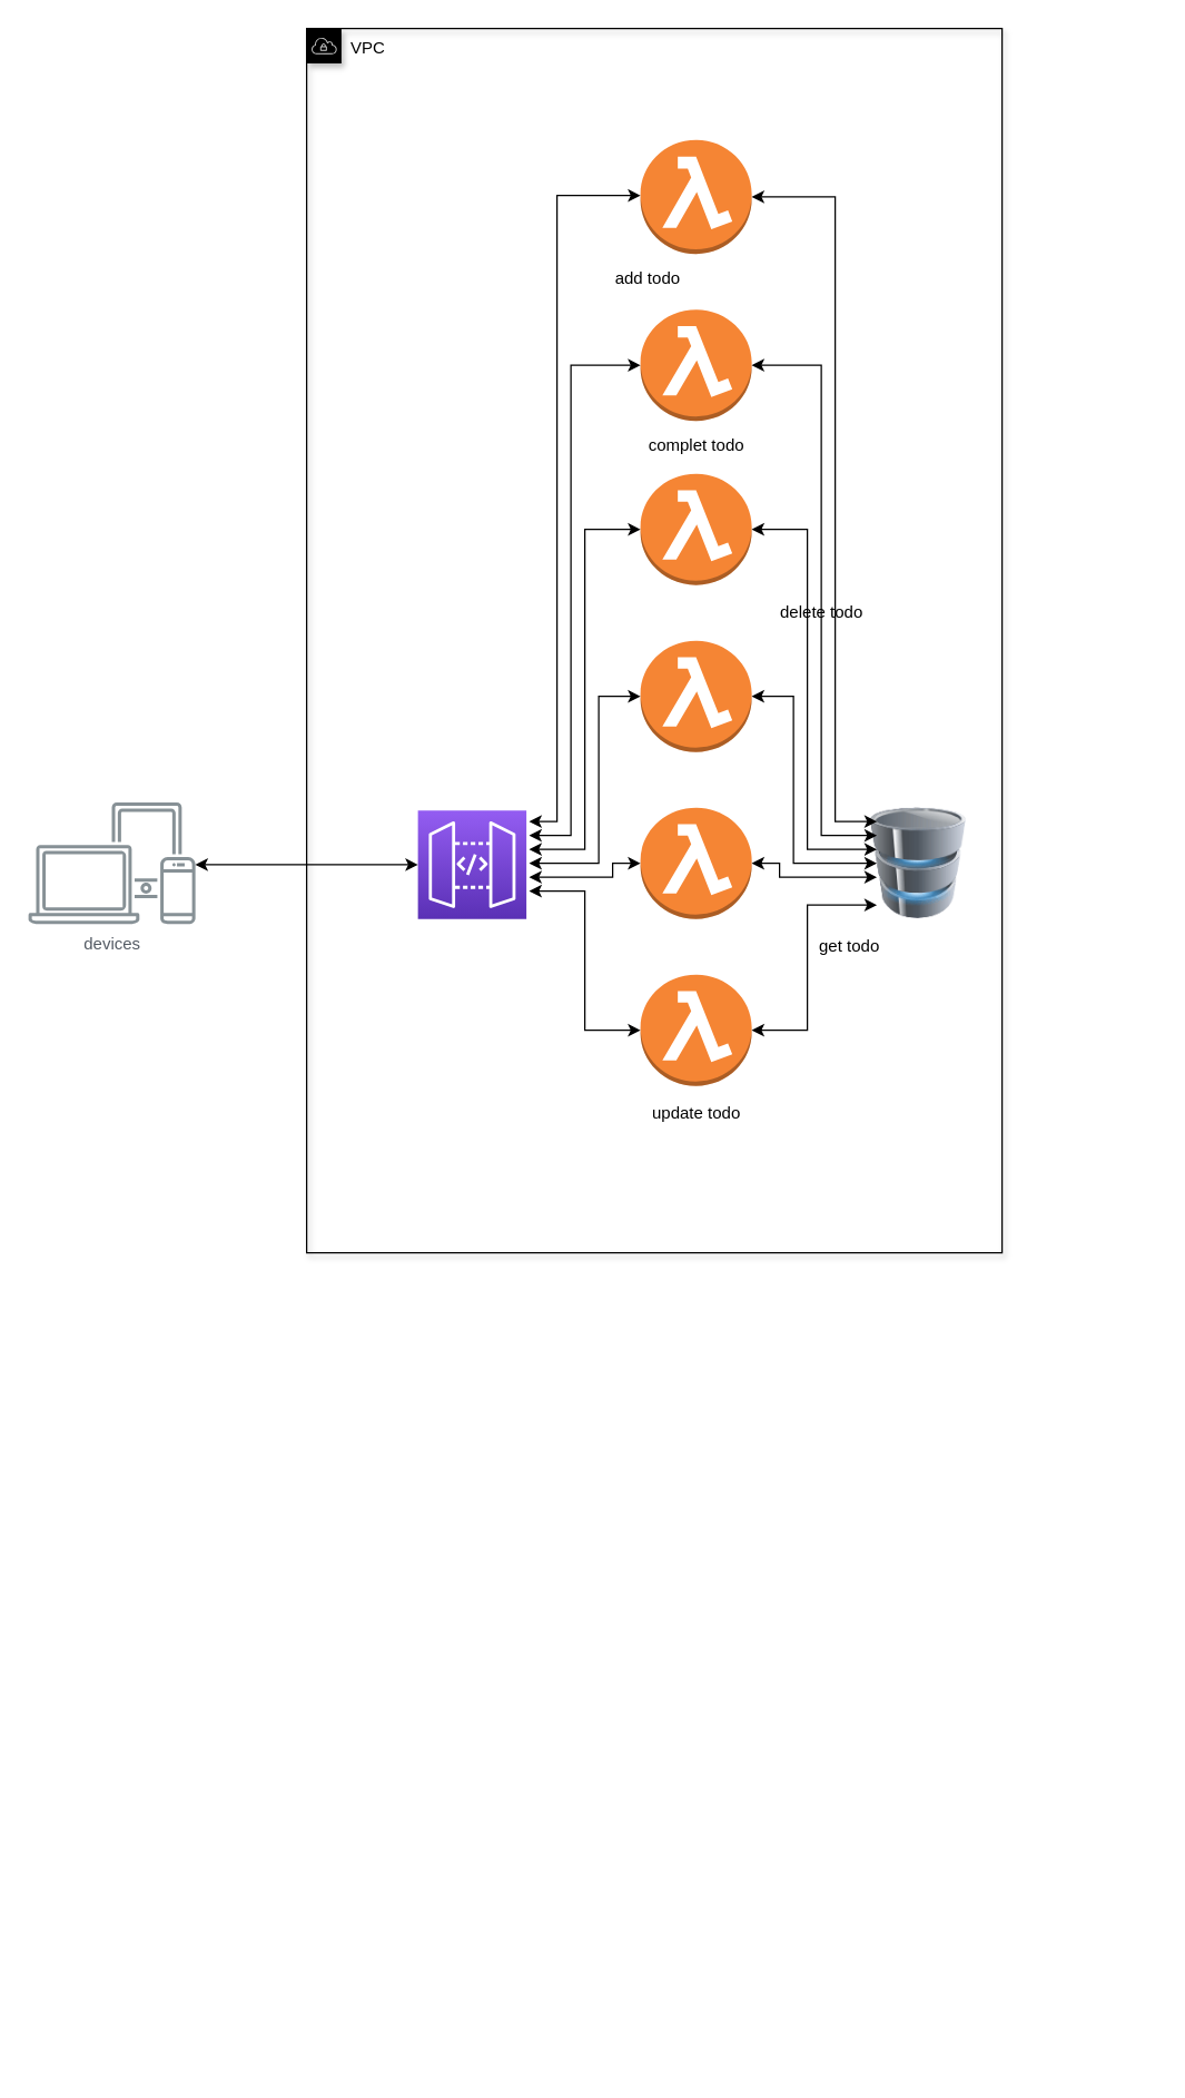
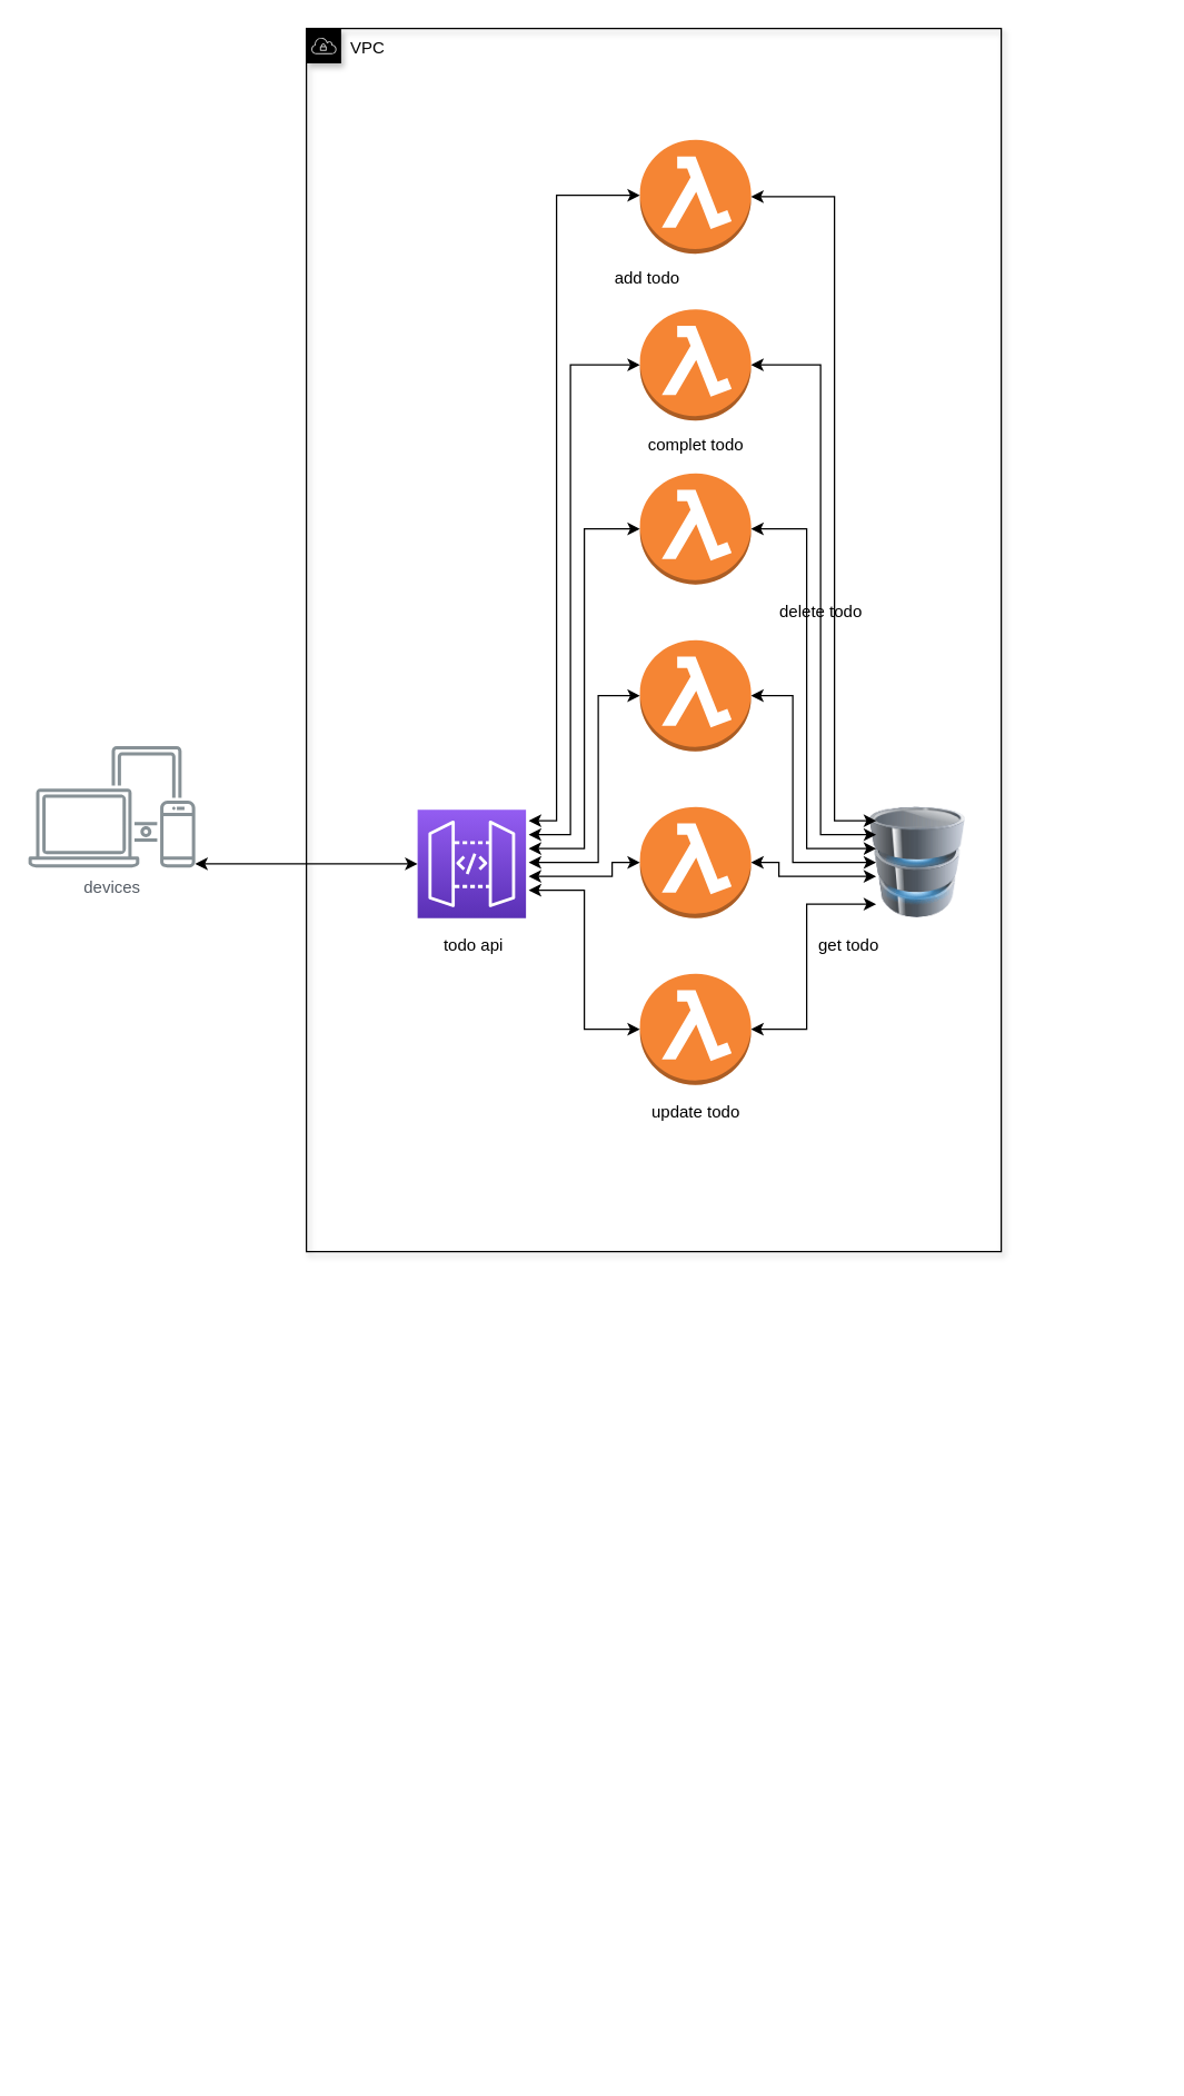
- <mxCell id="10" value="devices" style="sketch=0;outlineConnect=0;gradientColor=none;fontColor=#545B64;strokeColor=none;fillColor=#879196;dashed=0;verticalLabelPosition=bottom;verticalAlign=top;align=center;html=1;fontSize=12;fontStyle=0;aspect=fixed;shape=mxgraph.aws4.illustration_devices;pointerEvents=1" vertex="1" parent="1"><mxGeometry x="20" y="576.2" width="120" height="87.6" as="geometry" /></mxCell>
+ <mxCell id="10" value="devices" style="sketch=0;outlineConnect=0;gradientColor=none;fontColor=#545B64;strokeColor=none;fillColor=#879196;dashed=0;verticalLabelPosition=bottom;verticalAlign=top;align=center;html=1;fontSize=12;fontStyle=0;aspect=fixed;shape=mxgraph.aws4.illustration_devices;pointerEvents=1" vertex="1" parent="1"><mxGeometry x="20" y="536.2" width="120" height="87.6" as="geometry" /></mxCell>
+ <mxCell id="29" value="todo api" style="text;html=1;align=center;verticalAlign=middle;resizable=0;points=[];autosize=1;strokeColor=none;fillColor=none;" vertex="1" parent="1"><mxGeometry x="310" y="670" width="60" height="20" as="geometry" /></mxCell>
